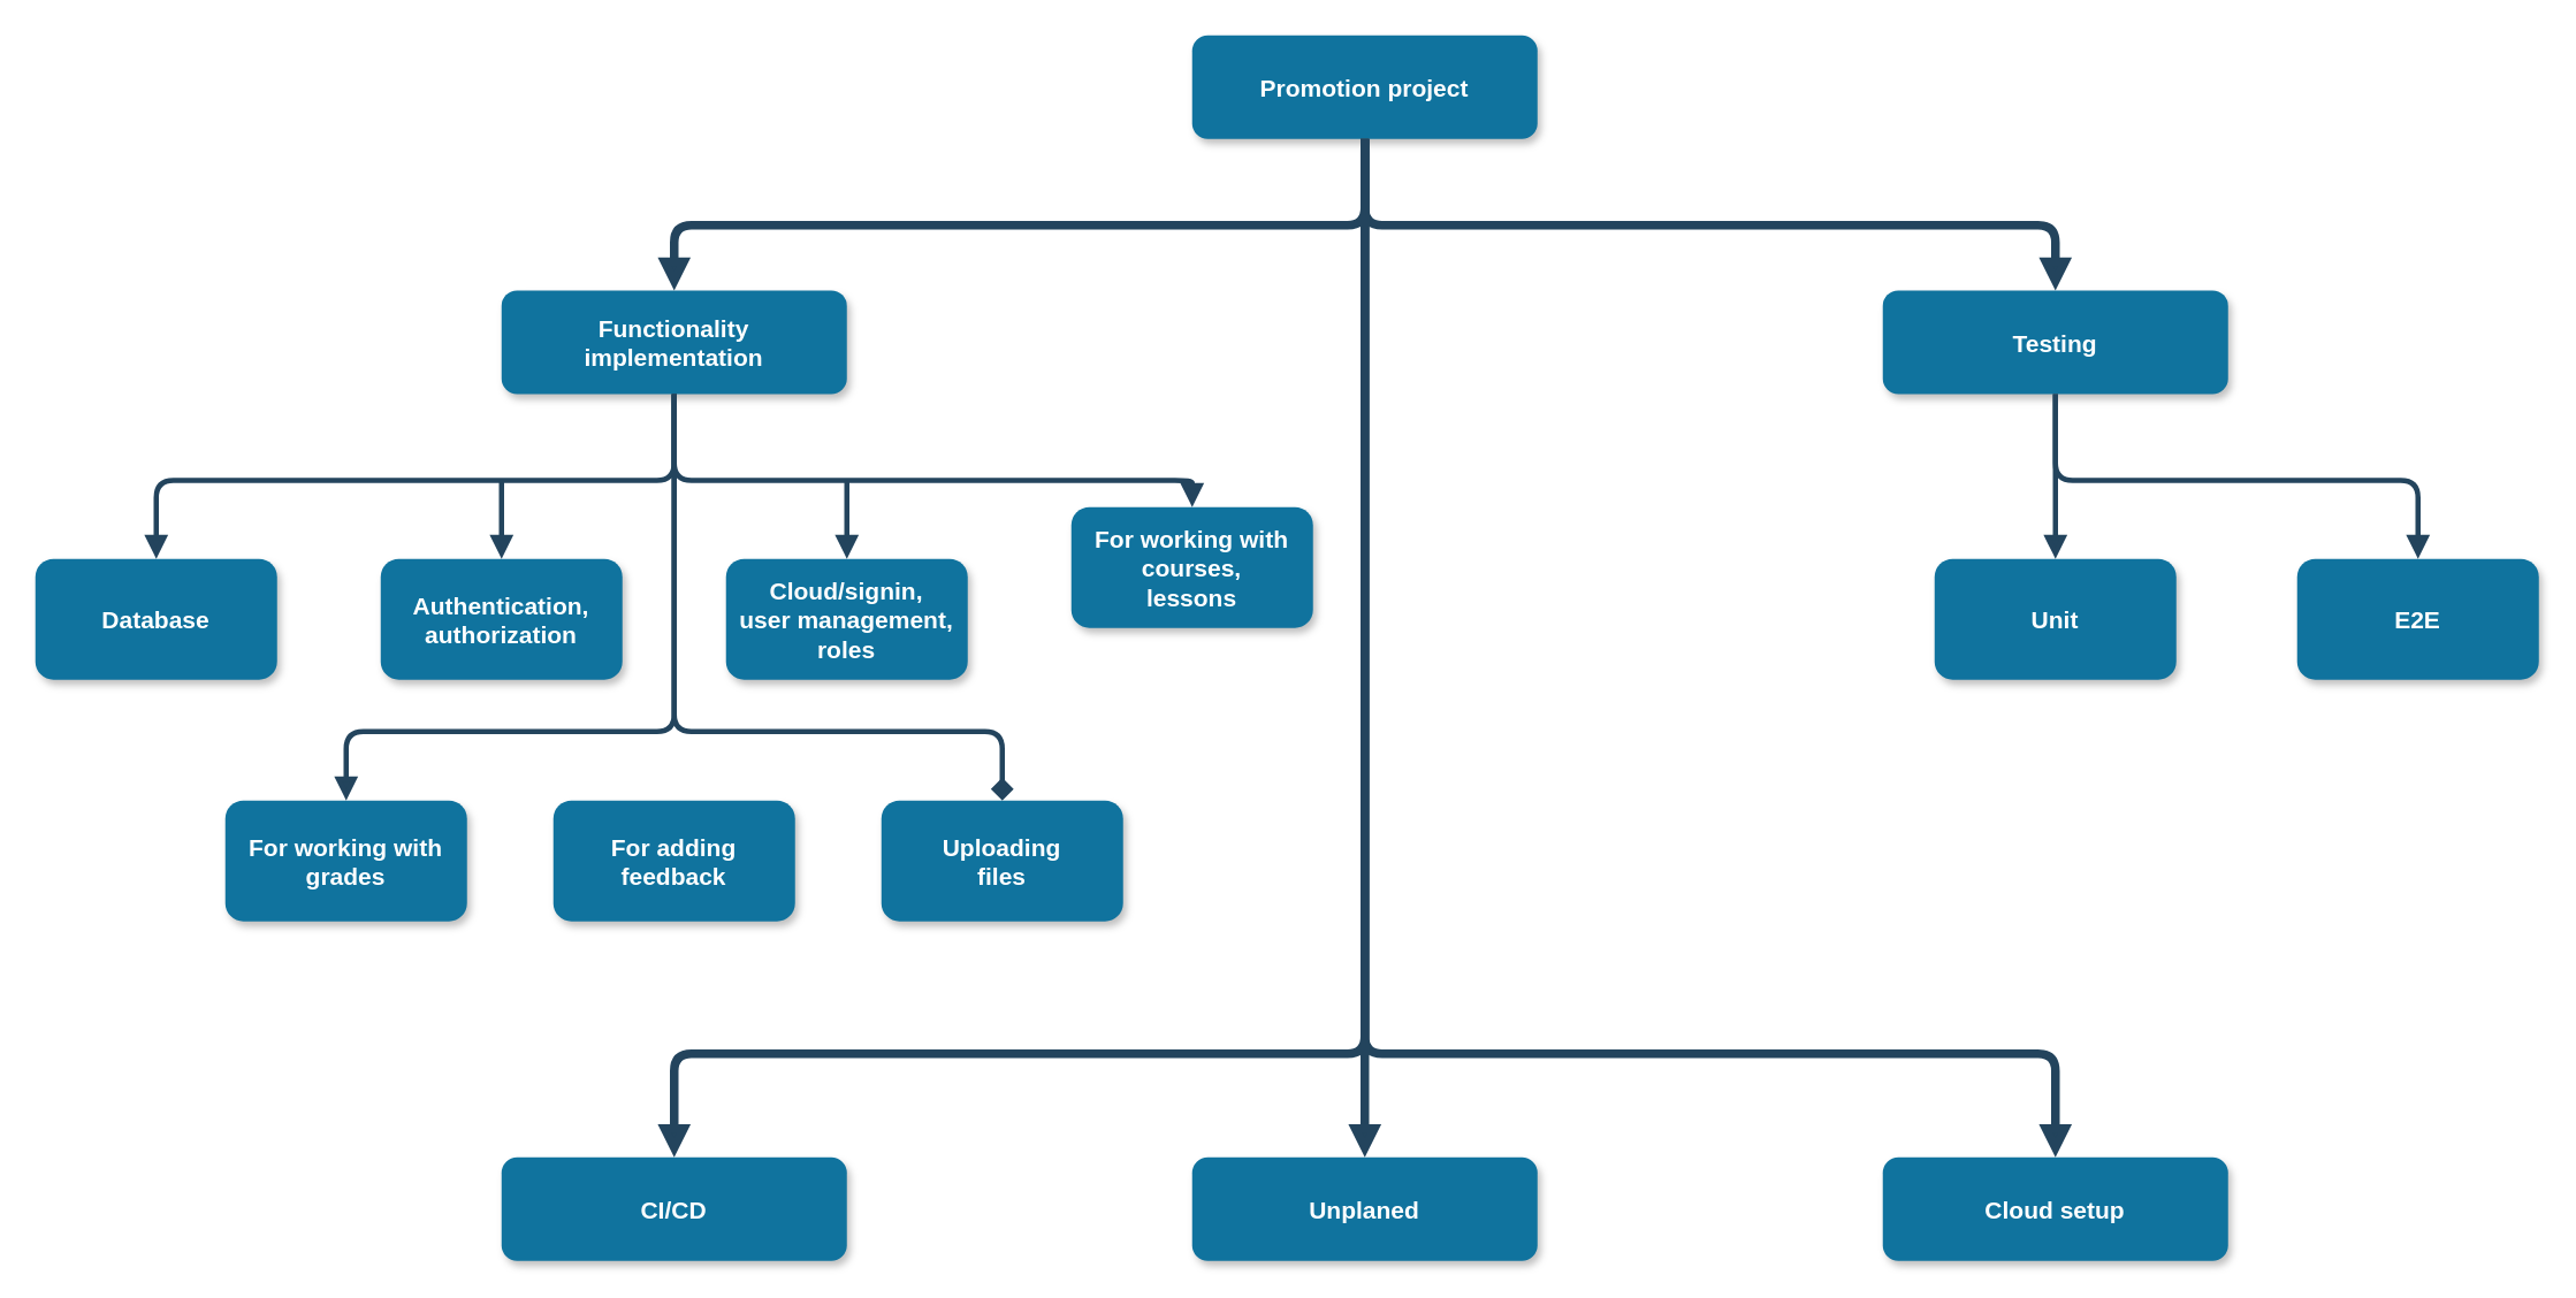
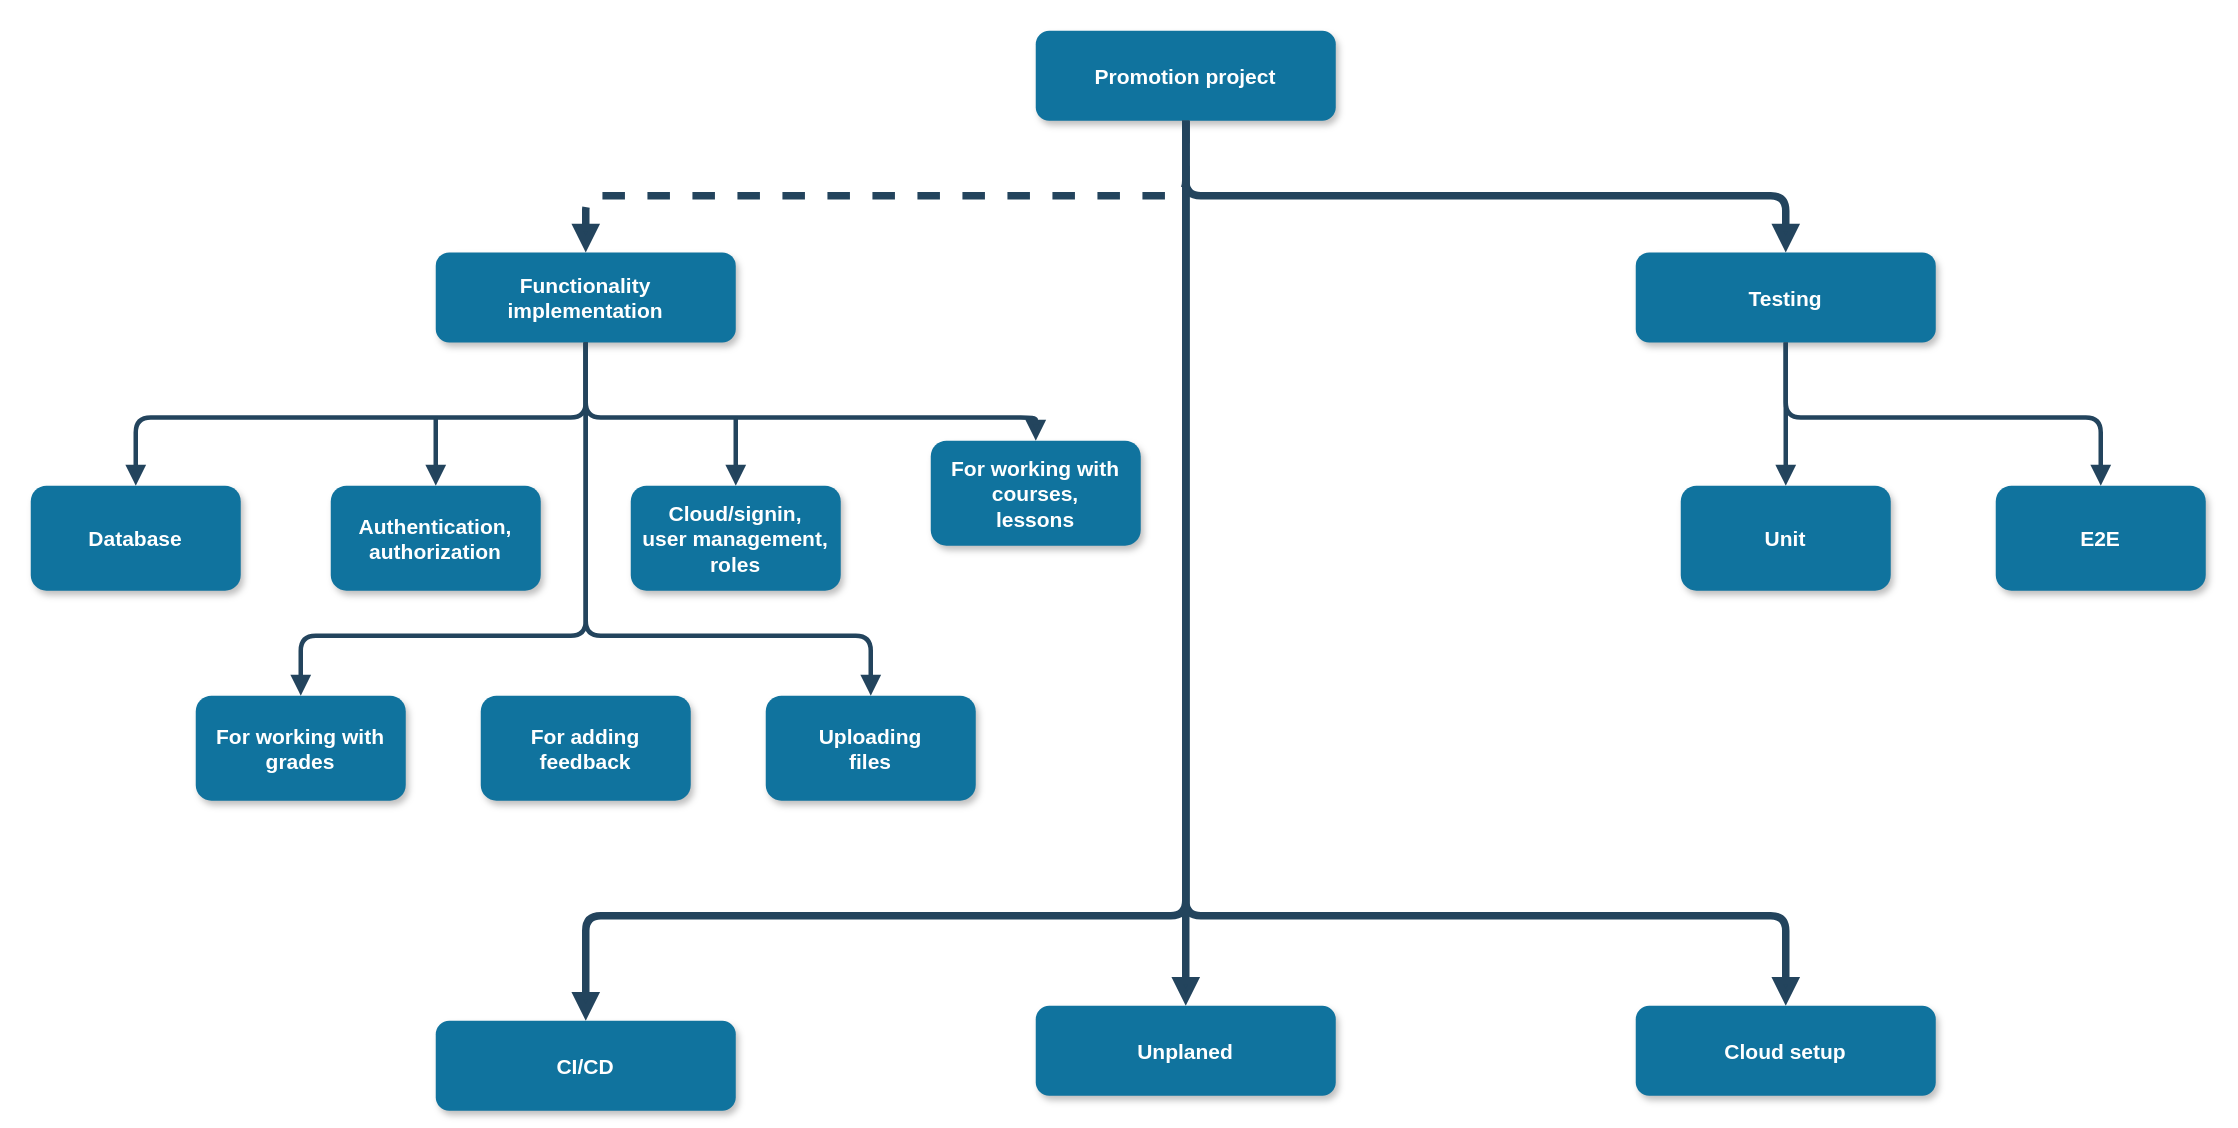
- <mxCell id="9" value="" style="edgeStyle=elbowEdgeStyle;elbow=vertical;strokeWidth=5;endArrow=block;endFill=1;fontStyle=1;strokeColor=#23445D;exitX=0.5;exitY=1;exitDx=0;exitDy=0;entryX=0.5;entryY=0;entryDx=0;entryDy=0;" parent="1" source="2" target="3" edge="1"><mxGeometry x="159.57" y="-225.5" width="100" height="100" as="geometry"><mxPoint x="579.57" y="134.5" as="sourcePoint" /><mxPoint x="-20" y="180" as="targetPoint" /><Array as="points"><mxPoint x="340" y="130" /></Array></mxGeometry></mxCell>
+ <mxCell id="9" value="" style="edgeStyle=elbowEdgeStyle;elbow=vertical;strokeWidth=5;endArrow=block;endFill=1;fontStyle=1;strokeColor=#23445D;exitX=0.5;exitY=1;exitDx=0;exitDy=0;entryX=0.5;entryY=0;entryDx=0;entryDy=0;dashed=1;" parent="1" source="2" target="3" edge="1"><mxGeometry x="159.57" y="-225.5" width="100" height="100" as="geometry"><mxPoint x="579.57" y="134.5" as="sourcePoint" /><mxPoint x="-20" y="180" as="targetPoint" /><Array as="points"><mxPoint x="340" y="130" /></Array></mxGeometry></mxCell>
- <mxCell id="26" value="" style="edgeStyle=elbowEdgeStyle;elbow=vertical;strokeWidth=3;endArrow=diamond;endFill=1;fontStyle=1;strokeColor=#23445D;exitX=0.5;exitY=1;exitDx=0;exitDy=0;entryX=0.5;entryY=0;entryDx=0;entryDy=0;" parent="1" source="3" target="19" edge="1"><mxGeometry x="9.66" y="-21.25" width="100" height="100" as="geometry"><mxPoint x="430" y="253.25" as="sourcePoint" /><mxPoint x="540" y="433.25" as="targetPoint" /><Array as="points"><mxPoint x="460" y="423.25" /></Array></mxGeometry></mxCell>
+ <mxCell id="26" value="" style="edgeStyle=elbowEdgeStyle;elbow=vertical;strokeWidth=3;endArrow=block;endFill=1;fontStyle=1;strokeColor=#23445D;exitX=0.5;exitY=1;exitDx=0;exitDy=0;entryX=0.5;entryY=0;entryDx=0;entryDy=0;" parent="1" source="3" target="19" edge="1"><mxGeometry x="9.66" y="-21.25" width="100" height="100" as="geometry"><mxPoint x="430" y="253.25" as="sourcePoint" /><mxPoint x="540" y="433.25" as="targetPoint" /><Array as="points"><mxPoint x="460" y="423.25" /></Array></mxGeometry></mxCell>
- <mxCell id="4" value="CI/CD" style="rounded=1;fillColor=#10739E;strokeColor=none;shadow=1;gradientColor=none;fontStyle=1;fontColor=#FFFFFF;fontSize=14;" parent="1" vertex="1"><mxGeometry x="290" y="670" width="200" height="60" as="geometry" /></mxCell>
+ <mxCell id="4" value="CI/CD" style="rounded=1;fillColor=#10739E;strokeColor=none;shadow=1;gradientColor=none;fontStyle=1;fontColor=#FFFFFF;fontSize=14;" parent="1" vertex="1"><mxGeometry x="290" y="680" width="200" height="60" as="geometry" /></mxCell>
